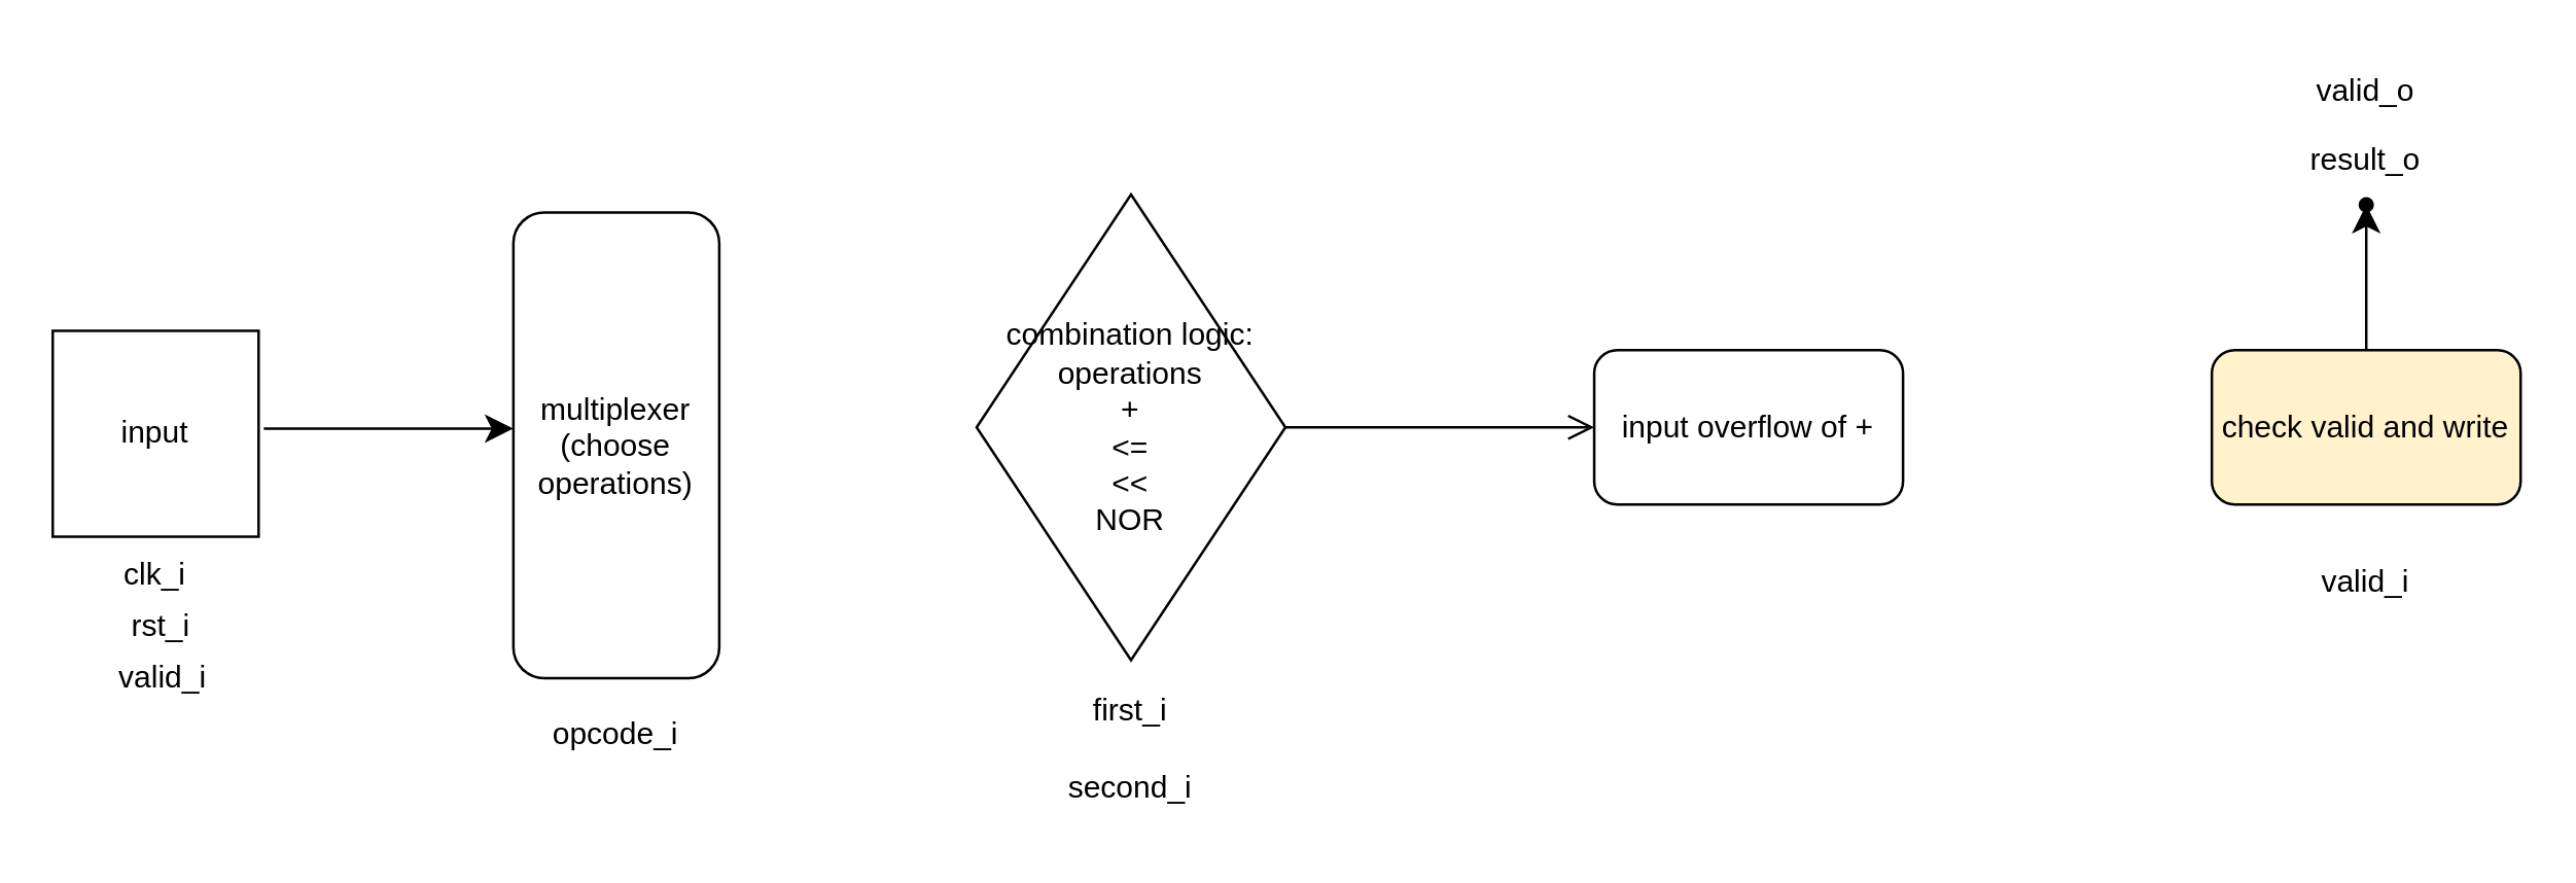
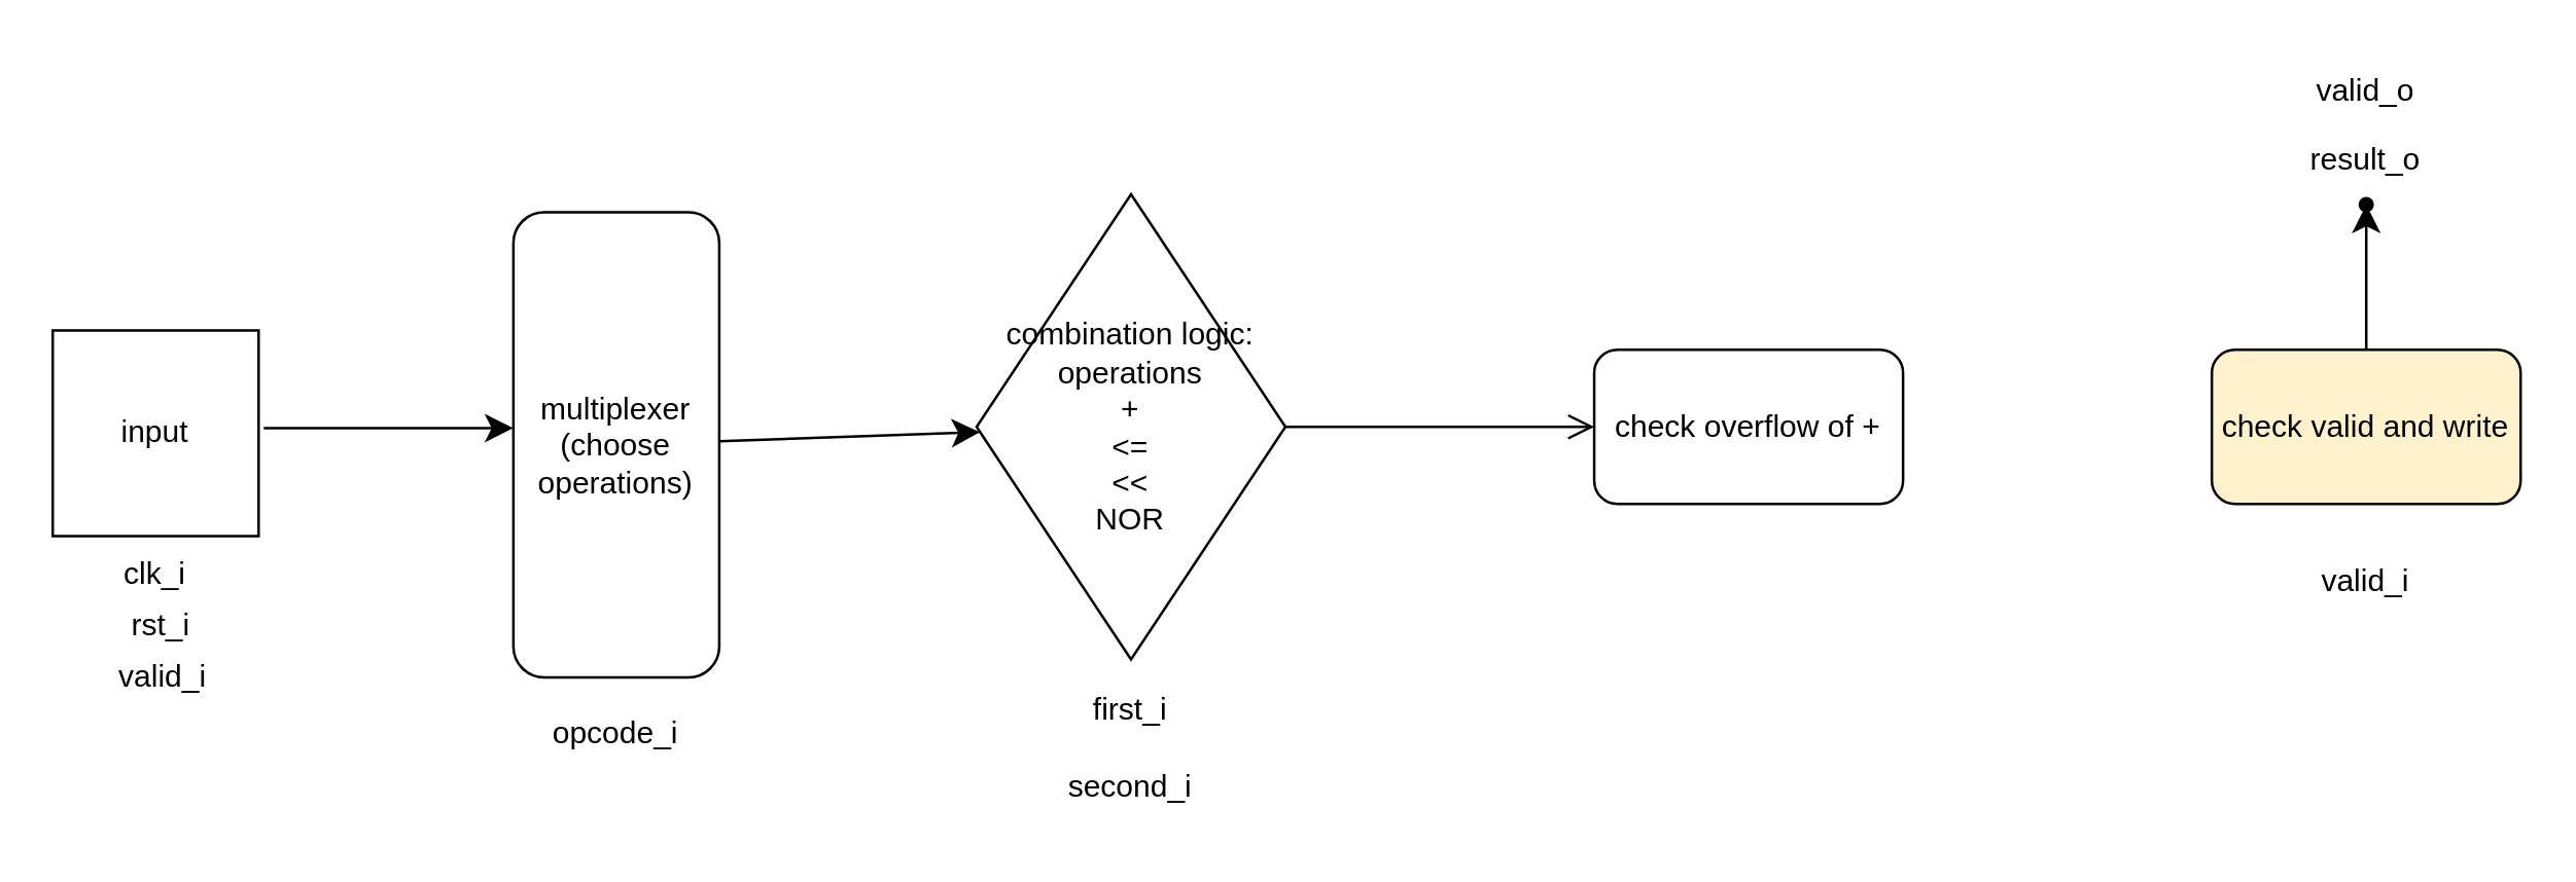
- <mxCell id="14" value="input overflow of +" style="whiteSpace=wrap;html=1;rounded=1;" vertex="1" parent="1"><mxGeometry x="619" y="135.5" width="120" height="60" as="geometry" /></mxCell>
+ <mxCell id="14" value="check overflow of +" style="whiteSpace=wrap;html=1;rounded=1;" vertex="1" parent="1"><mxGeometry x="619" y="135.5" width="120" height="60" as="geometry" /></mxCell>
+ <mxCell id="7" value="" style="edgeStyle=none;curved=1;rounded=0;orthogonalLoop=1;jettySize=auto;html=1;fontSize=12;startSize=8;endSize=8;" edge="1" parent="1" source="8" target="11"><mxGeometry relative="1" as="geometry" /></mxCell>
